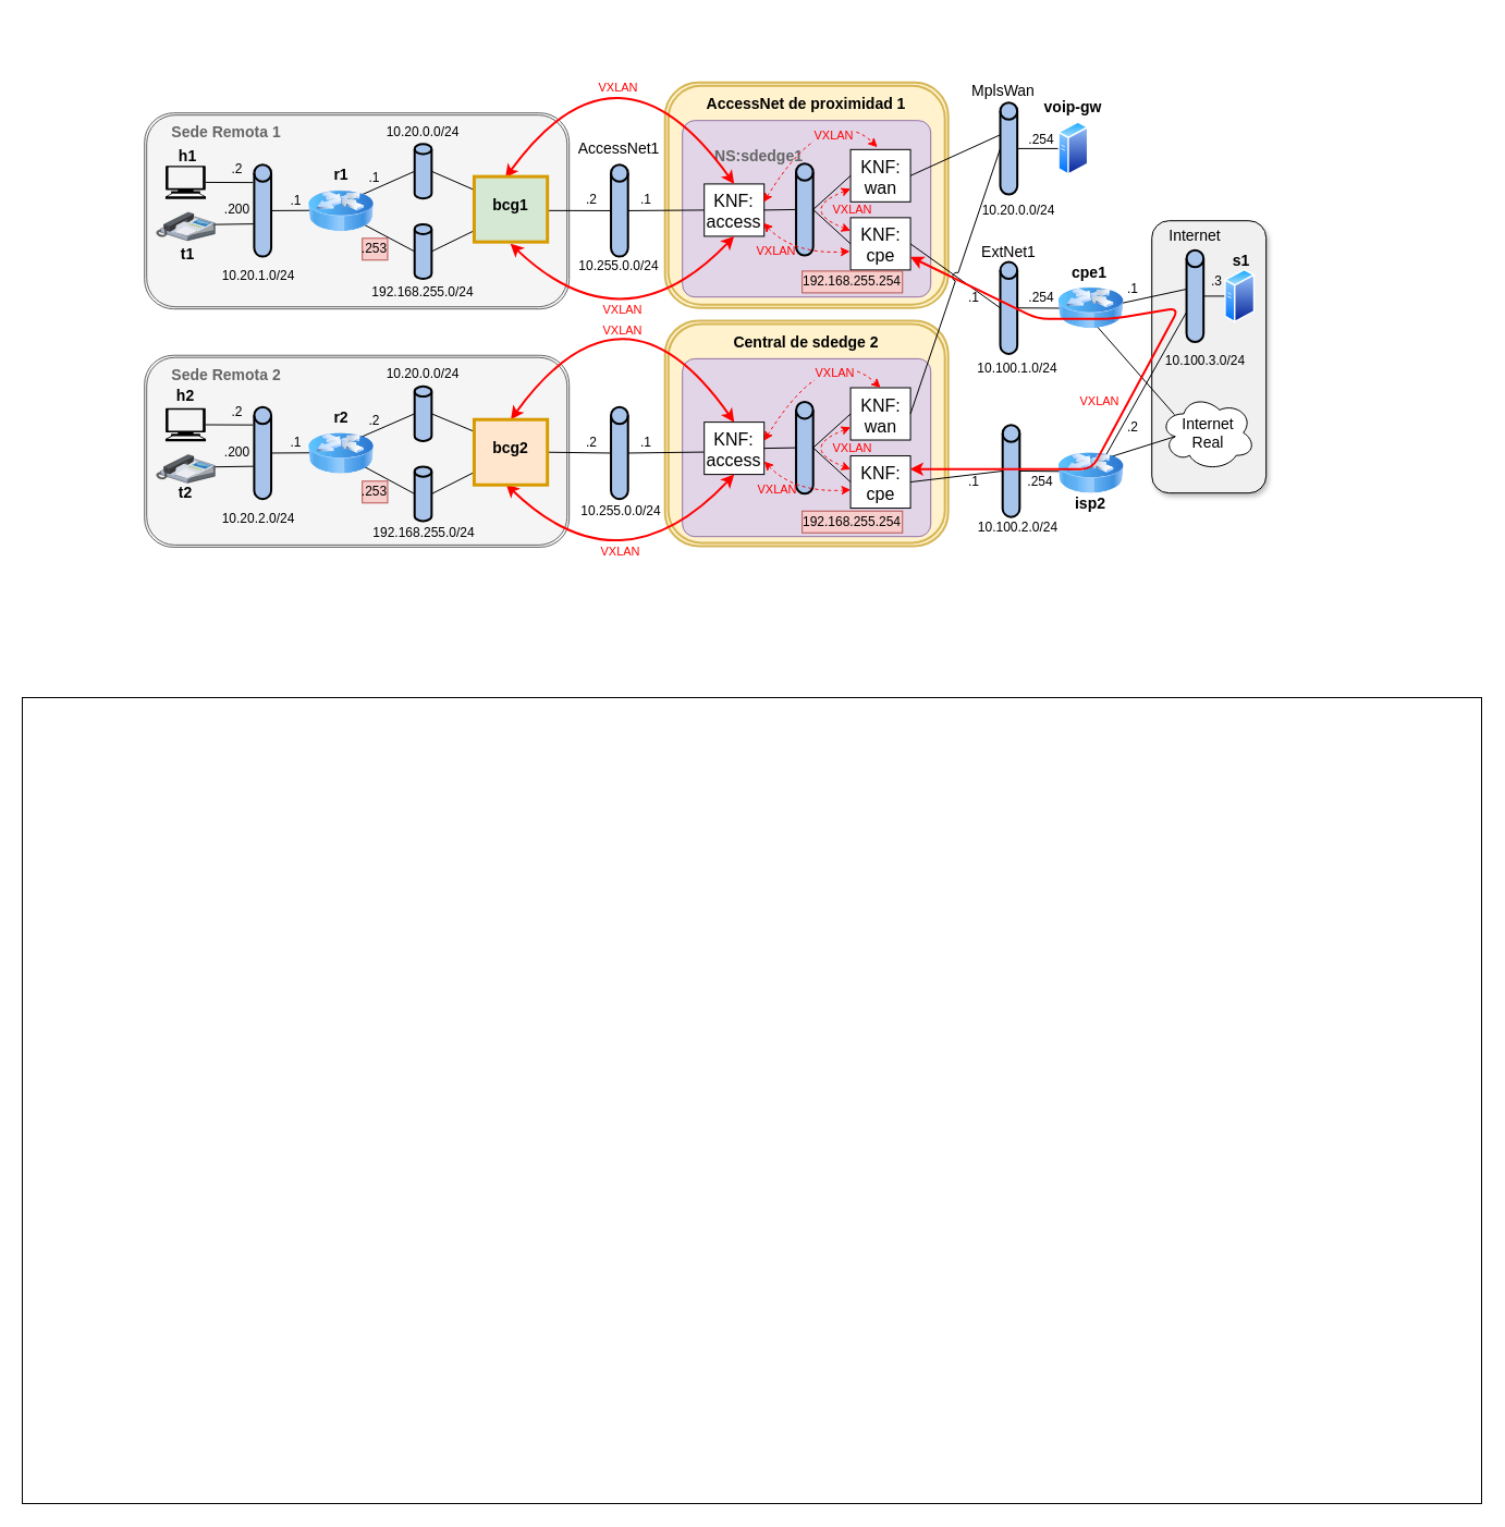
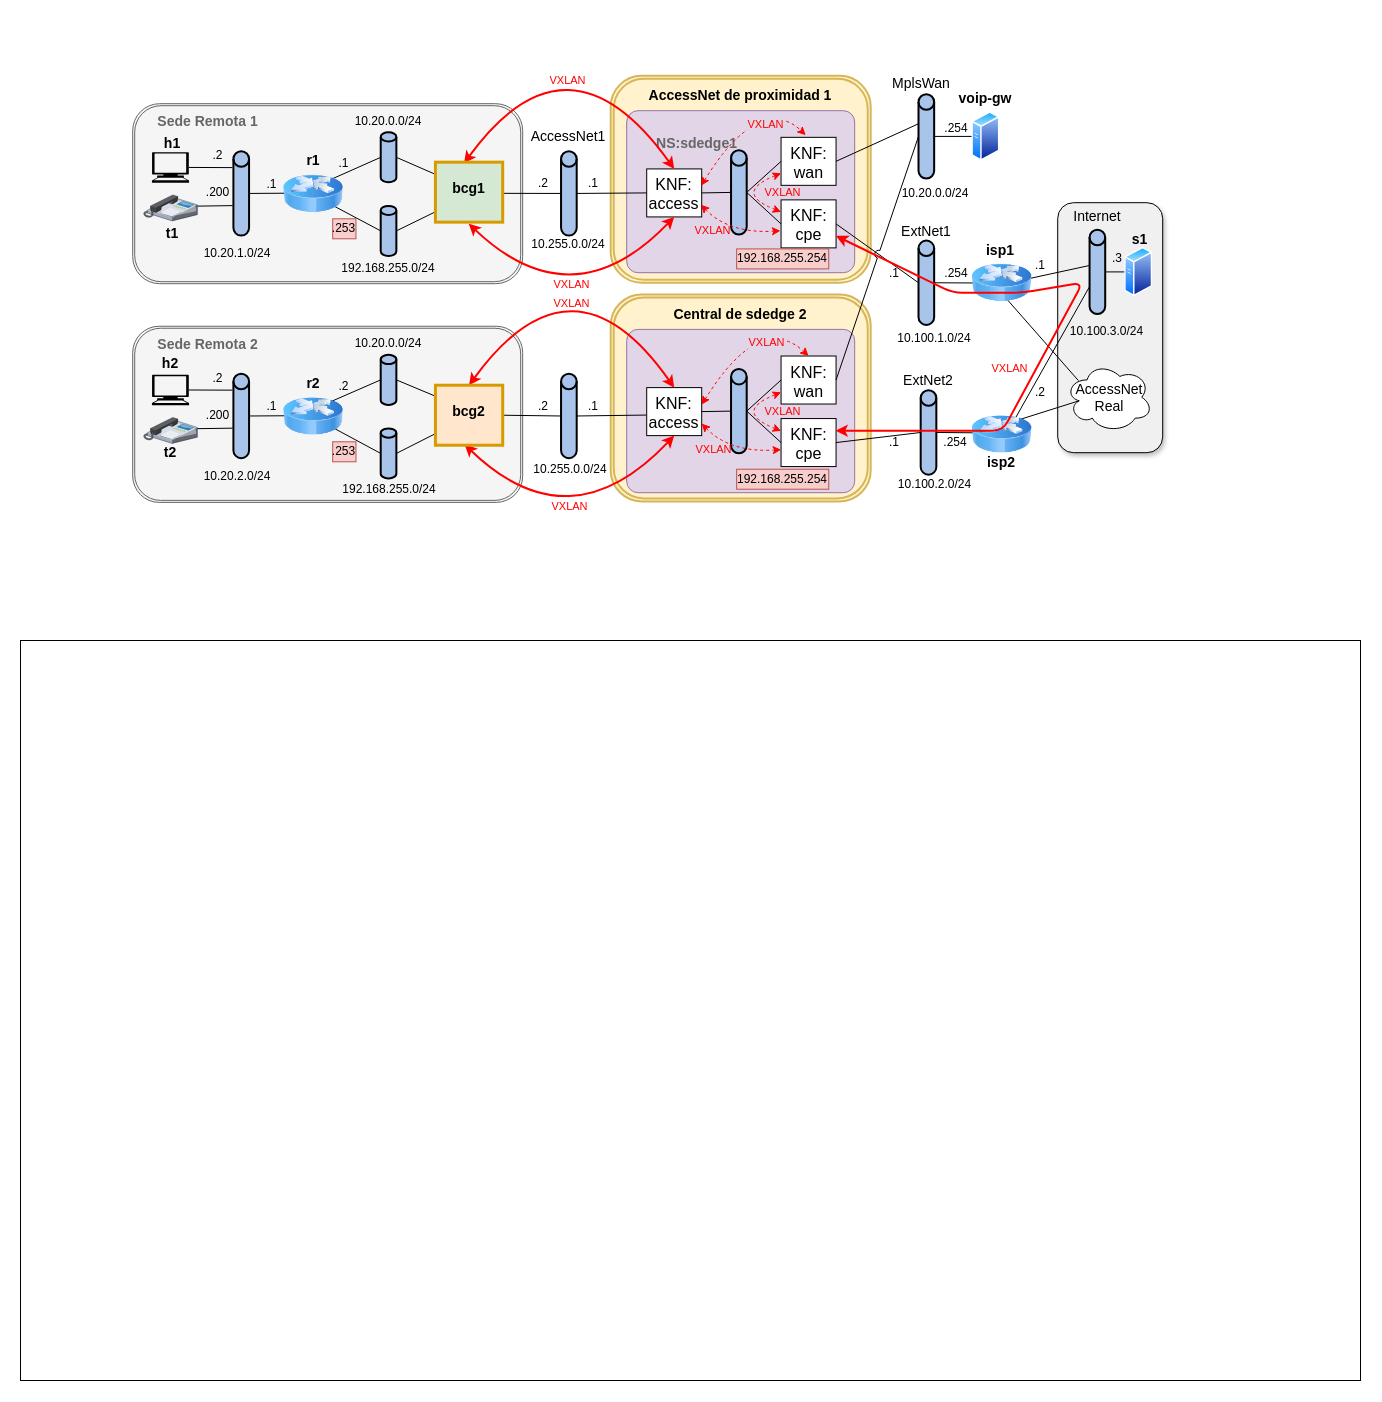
- <mxCell id="95" value="&lt;span style=&quot;font-family: helvetica; font-style: normal; letter-spacing: normal; text-indent: 0px; text-transform: none; word-spacing: 0px; float: none; display: inline;&quot;&gt;&lt;span style=&quot;font-size: 14px&quot;&gt;cpe1&lt;/span&gt;&lt;br&gt;&lt;/span&gt;" style="text;whiteSpace=wrap;html=1;align=center;fontStyle=1" vertex="1" parent="1"><mxGeometry x="960.43" y="234.72" width="80" height="30" as="geometry" /></mxCell>
+ <mxCell id="95" value="&lt;span style=&quot;font-family: helvetica; font-style: normal; letter-spacing: normal; text-indent: 0px; text-transform: none; word-spacing: 0px; float: none; display: inline;&quot;&gt;&lt;span style=&quot;font-size: 14px&quot;&gt;isp1&lt;/span&gt;&lt;br&gt;&lt;/span&gt;" style="text;whiteSpace=wrap;html=1;align=center;fontStyle=1" vertex="1" parent="1"><mxGeometry x="960.43" y="234.72" width="80" height="30" as="geometry" /></mxCell>
+ <mxCell id="98" value="&lt;span style=&quot;font-family: &amp;#34;helvetica&amp;#34; ; font-style: normal ; font-weight: 400 ; letter-spacing: normal ; text-indent: 0px ; text-transform: none ; word-spacing: 0px ; float: none ; display: inline&quot;&gt;&lt;span style=&quot;font-size: 14px&quot;&gt;ExtNet2&lt;/span&gt;&lt;br&gt;&lt;/span&gt;" style="text;whiteSpace=wrap;html=1;align=center;" vertex="1" parent="1"><mxGeometry x="888.02" y="365.15" width="80" height="30" as="geometry" /></mxCell>
- <mxCell id="8" value="&lt;font style=&quot;font-size: 14px&quot;&gt;Internet&lt;br&gt;Real&lt;/font&gt;" style="ellipse;shape=cloud;whiteSpace=wrap;html=1;fillColor=#FFFFFF;" vertex="1" parent="1"><mxGeometry x="1064.69" y="361.99" width="87.51" height="69.58" as="geometry" /></mxCell>
+ <mxCell id="8" value="&lt;font style=&quot;font-size: 14px&quot;&gt;AccessNet&lt;br&gt;Real&lt;/font&gt;" style="ellipse;shape=cloud;whiteSpace=wrap;html=1;fillColor=#FFFFFF;" vertex="1" parent="1"><mxGeometry x="1064.69" y="361.99" width="87.51" height="69.58" as="geometry" /></mxCell>
